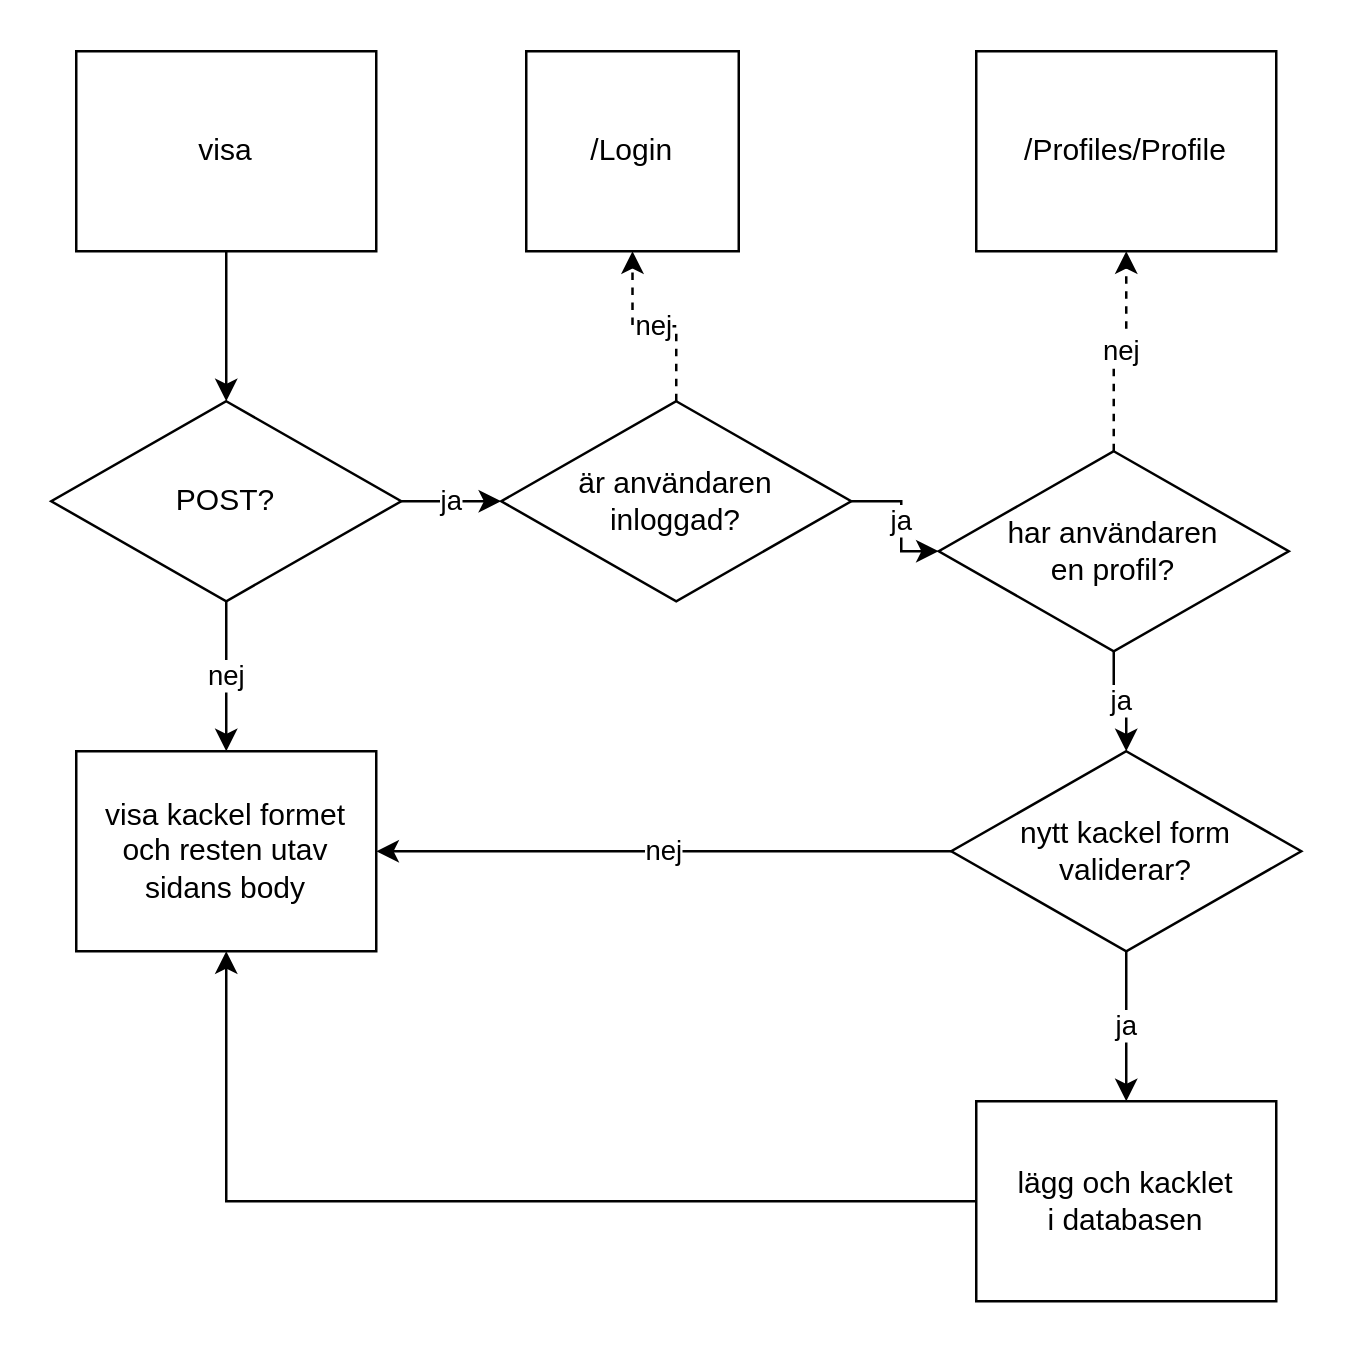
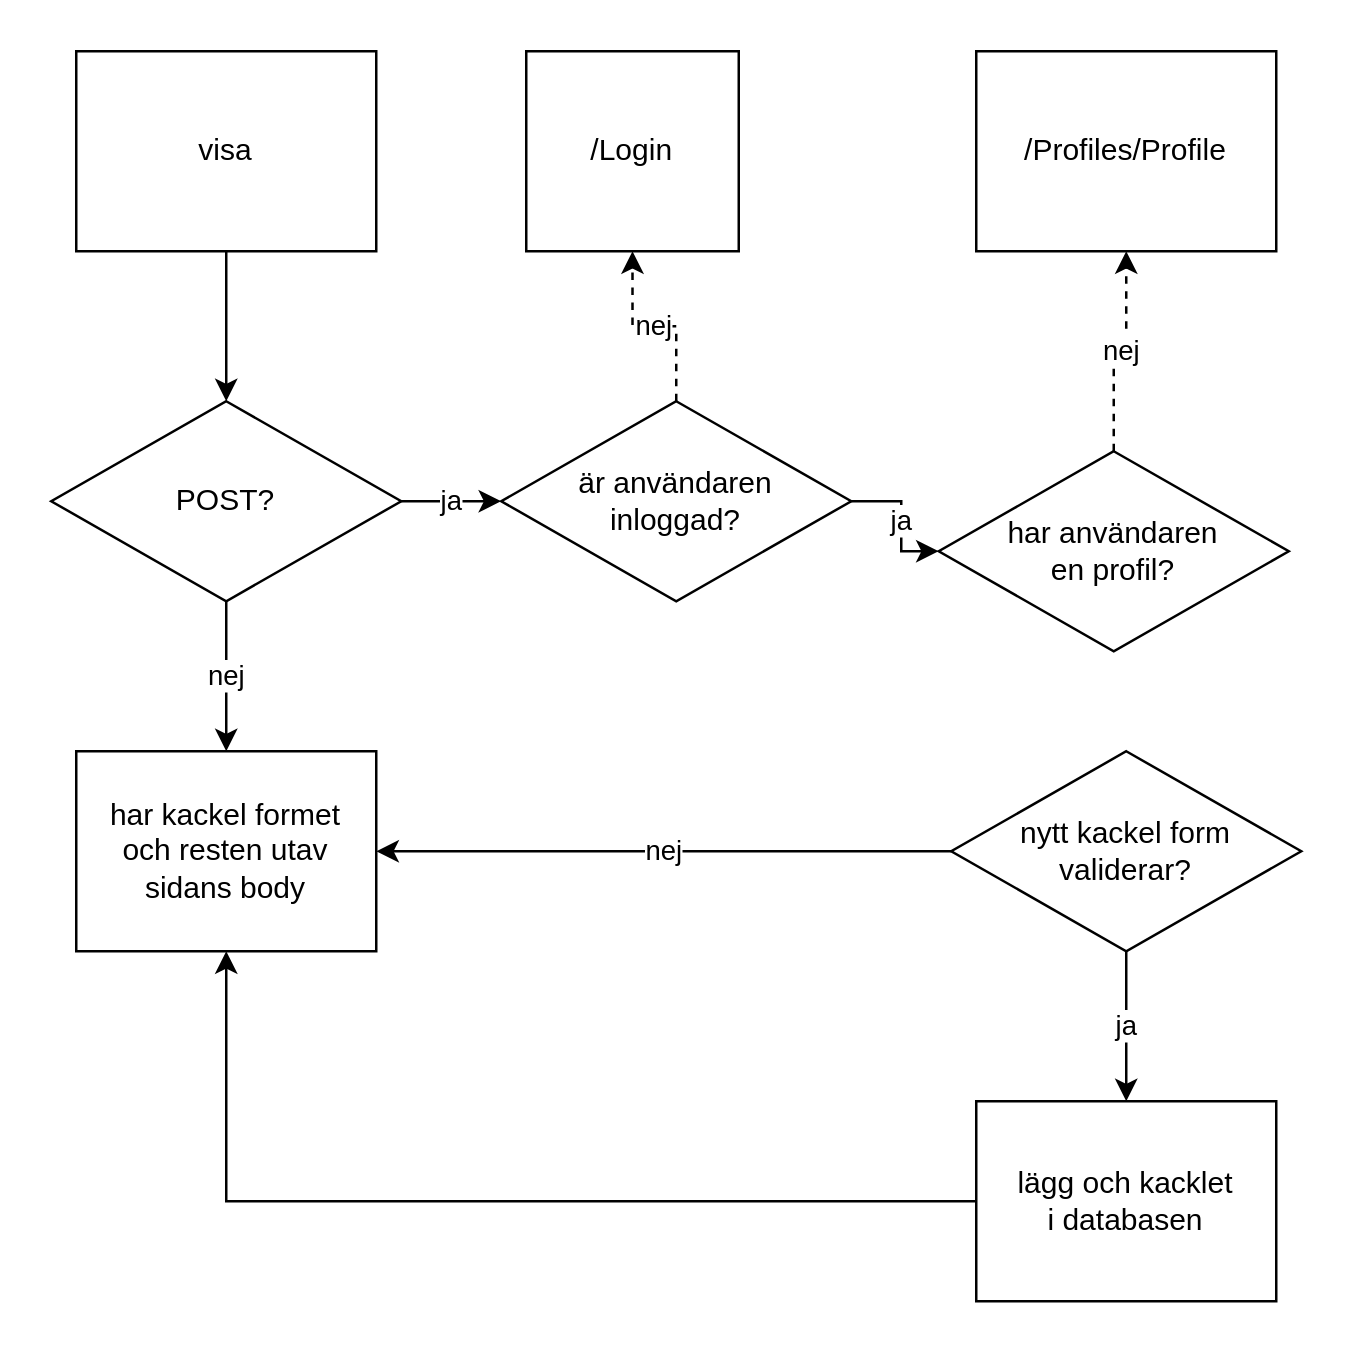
- <mxCell id="13" value="ja" style="edgeStyle=orthogonalEdgeStyle;rounded=0;orthogonalLoop=1;jettySize=auto;html=1;" edge="1" parent="1" source="15" target="9"><mxGeometry relative="1" as="geometry" /></mxCell>
- <mxCell id="16" value="visa kackel formet&lt;br&gt;och resten utav&lt;br&gt;sidans body" style="whiteSpace=wrap;html=1;rounded=0;" vertex="1" parent="1"><mxGeometry x="30" y="300" width="120" height="80" as="geometry" /></mxCell>
+ <mxCell id="16" value="har kackel formet&lt;br&gt;och resten utav&lt;br&gt;sidans body" style="whiteSpace=wrap;html=1;rounded=0;" vertex="1" parent="1"><mxGeometry x="30" y="300" width="120" height="80" as="geometry" /></mxCell>
